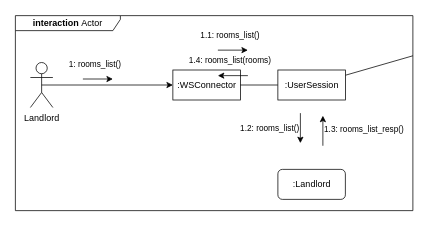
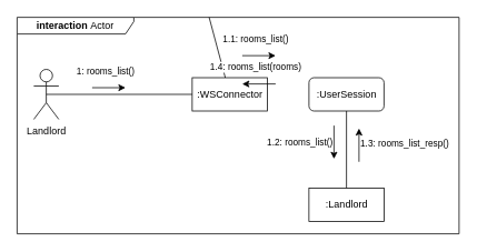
- <mxCell id="10" value="" style="endArrow=none;html=1;" parent="1" source="12" target="2" edge="1"><mxGeometry width="50" height="50" relative="1" as="geometry"><mxPoint x="584" y="342.5" as="sourcePoint" /><mxPoint x="634" y="292.5" as="targetPoint" /></mxGeometry></mxCell>
+ <mxCell id="10" value="" style="endArrow=none;html=1;" parent="1" source="12" target="5" edge="1"><mxGeometry width="50" height="50" relative="1" as="geometry"><mxPoint x="584" y="342.5" as="sourcePoint" /><mxPoint x="634" y="292.5" as="targetPoint" /></mxGeometry></mxCell>
- <mxCell id="6" value="" style="endArrow=classic;html=1;exitX=0.5;exitY=0.5;exitDx=0;exitDy=0;exitPerimeter=0;" parent="1" source="3" target="4" edge="1"><mxGeometry relative="1" as="geometry"><mxPoint x="220" y="252.5" as="sourcePoint" /><mxPoint x="380" y="252.5" as="targetPoint" /></mxGeometry></mxCell>
+ <mxCell id="6" value="" style="endArrow=none;html=1;exitX=0.5;exitY=0.5;exitDx=0;exitDy=0;exitPerimeter=0;" parent="1" source="3" target="4" edge="1"><mxGeometry relative="1" as="geometry"><mxPoint x="220" y="252.5" as="sourcePoint" /><mxPoint x="380" y="252.5" as="targetPoint" /></mxGeometry></mxCell>
- <mxCell id="9" value="" style="endArrow=none;html=1;" parent="1" source="4" target="12" edge="1"><mxGeometry width="50" height="50" relative="1" as="geometry"><mxPoint x="464.5" y="362.5" as="sourcePoint" /><mxPoint x="514.5" y="312.5" as="targetPoint" /></mxGeometry></mxCell>
+ <mxCell id="9" value="" style="endArrow=none;html=1;" parent="1" source="4" target="2" edge="1"><mxGeometry width="50" height="50" relative="1" as="geometry"><mxPoint x="464.5" y="362.5" as="sourcePoint" /><mxPoint x="514.5" y="312.5" as="targetPoint" /></mxGeometry></mxCell>
- <mxCell id="12" value=":UserSession" style="html=1;" parent="1" vertex="1"><mxGeometry x="370" y="92.5" width="90" height="40" as="geometry" /></mxCell>
+ <mxCell id="12" value=":UserSession" style="html=1;rounded=1;" parent="1" vertex="1"><mxGeometry x="370" y="92.5" width="90" height="40" as="geometry" /></mxCell>
- <mxCell id="5" value=":Landlord" style="html=1;rounded=1;" parent="1" vertex="1"><mxGeometry x="370" y="225" width="90" height="40" as="geometry" /></mxCell>
+ <mxCell id="5" value=":Landlord" style="html=1;" parent="1" vertex="1"><mxGeometry x="370" y="225" width="90" height="40" as="geometry" /></mxCell>
